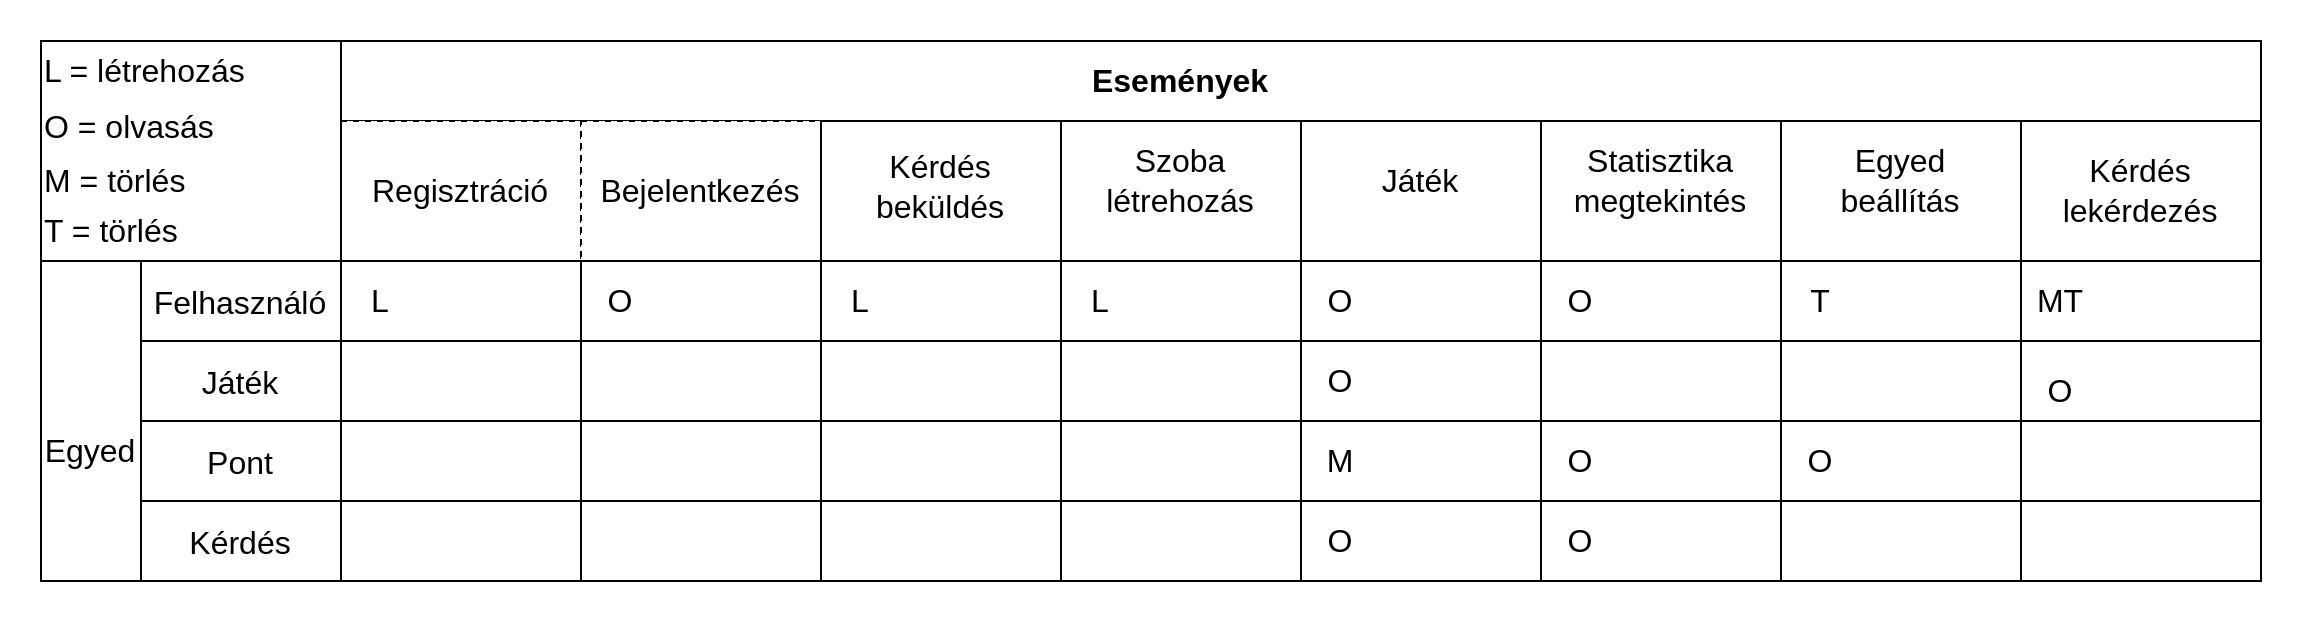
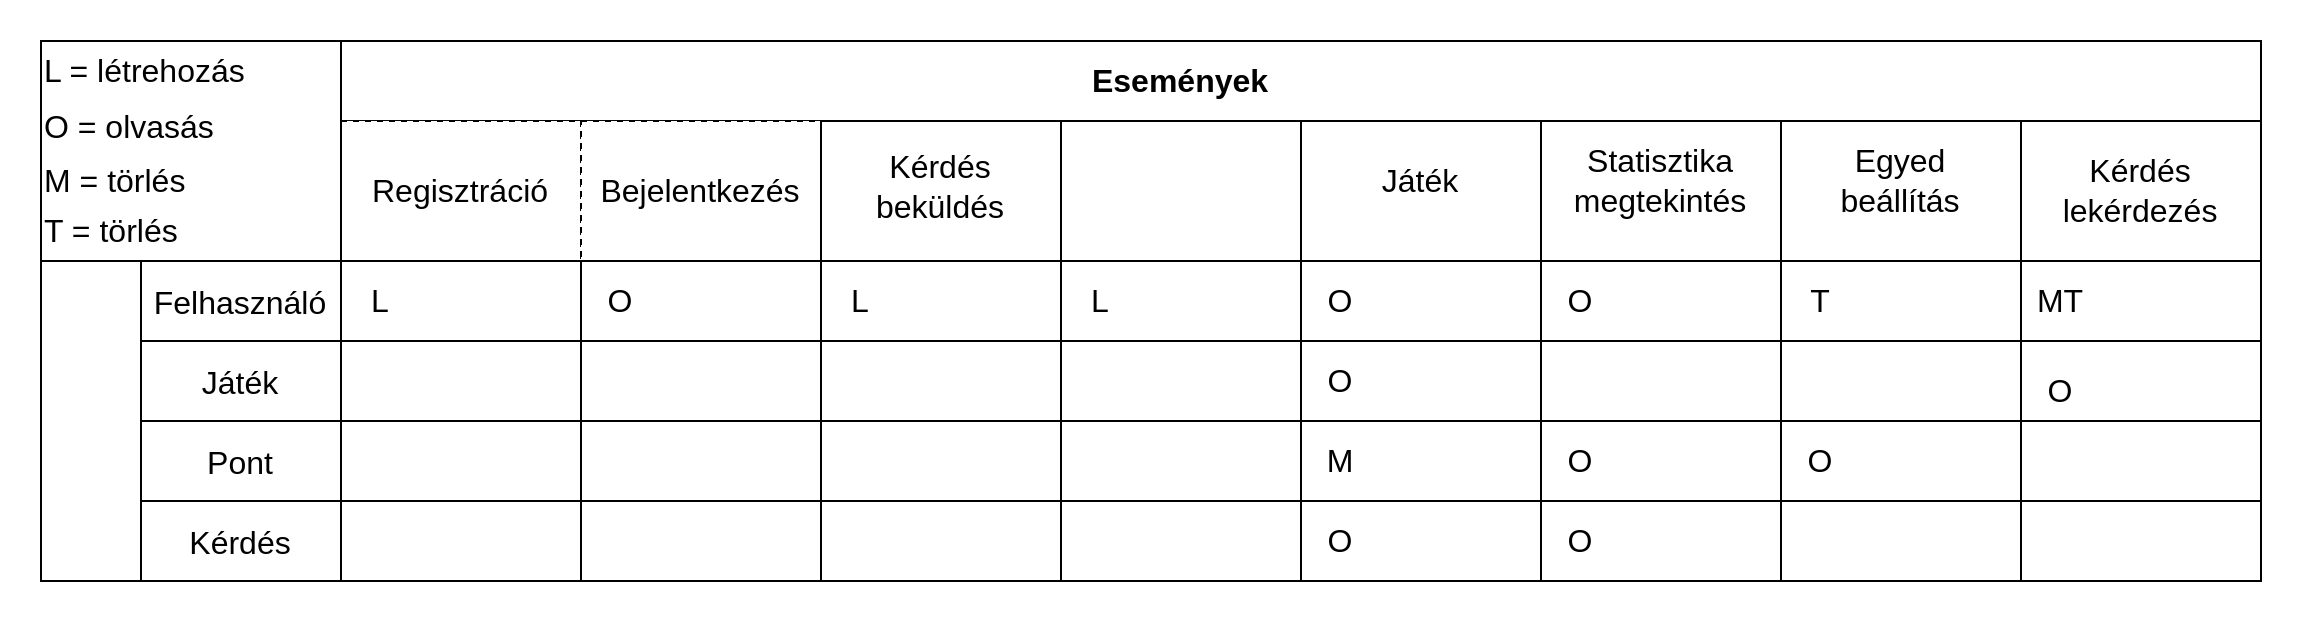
- <mxCell id="9" value="Szoba létrehozás" style="text;html=1;strokeColor=none;fillColor=none;align=center;verticalAlign=middle;whiteSpace=wrap;rounded=0;fontSize=16;" parent="1" vertex="1"><mxGeometry x="560" y="75" width="60" height="30" as="geometry" /></mxCell>
- <mxCell id="34" value="Egyed" style="text;html=1;strokeColor=none;fillColor=none;align=center;verticalAlign=middle;whiteSpace=wrap;rounded=0;fontSize=16;" parent="1" vertex="1"><mxGeometry x="20" y="210" width="50" height="30" as="geometry" /></mxCell>
